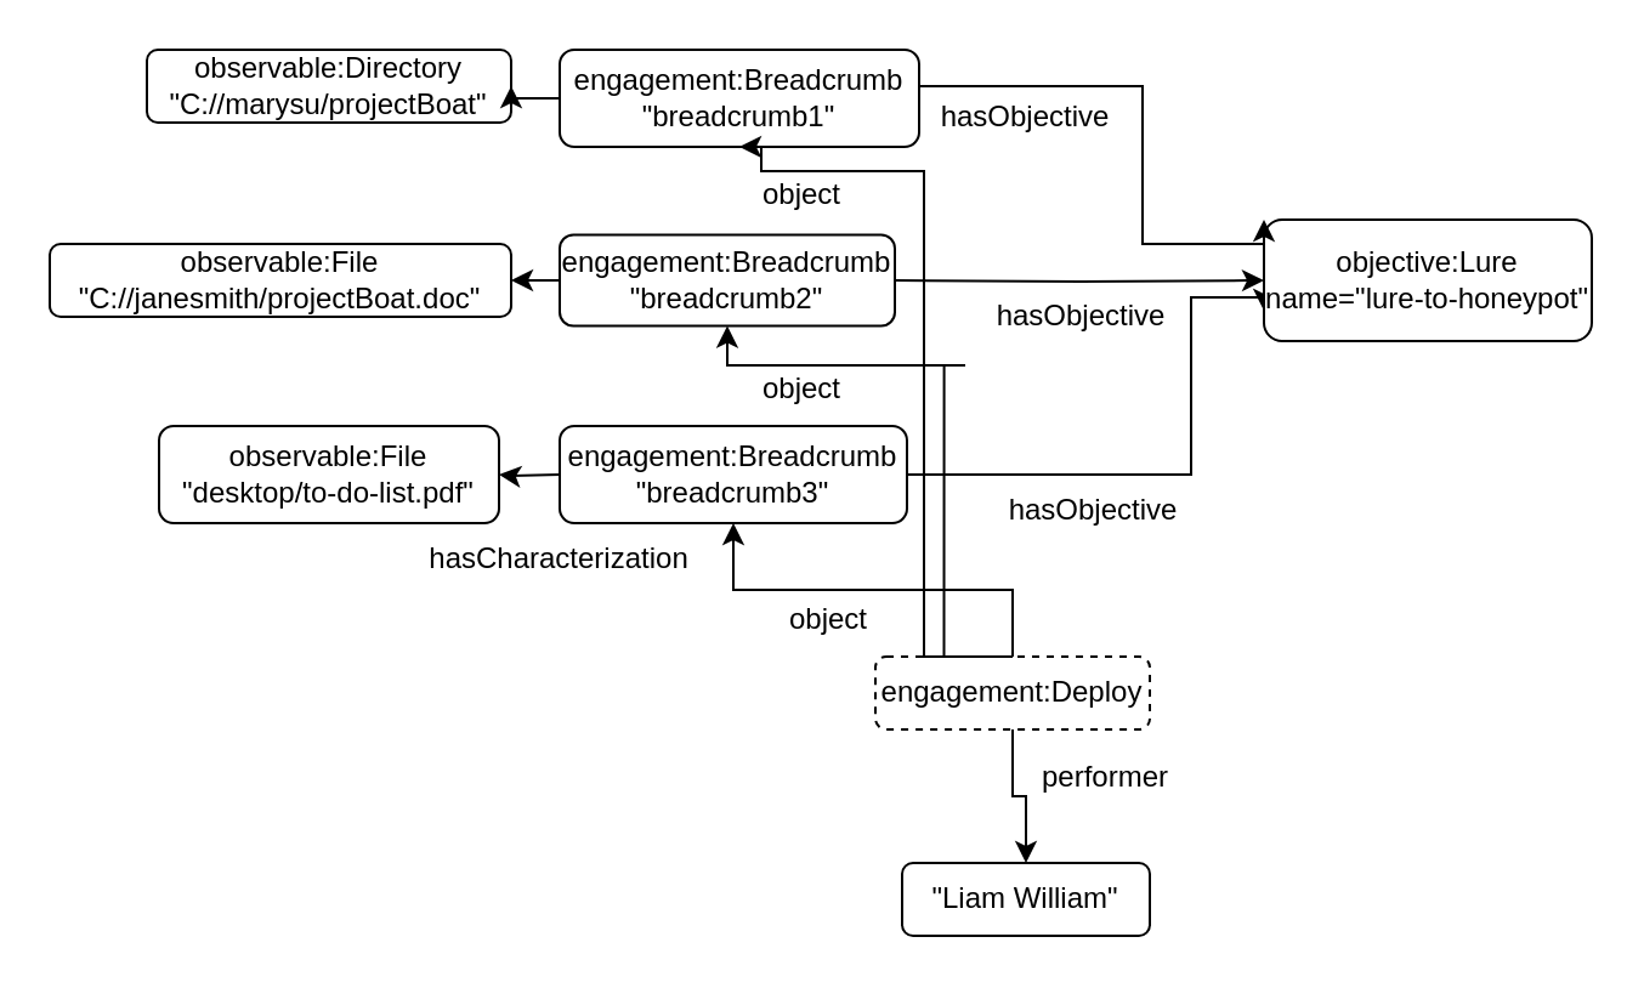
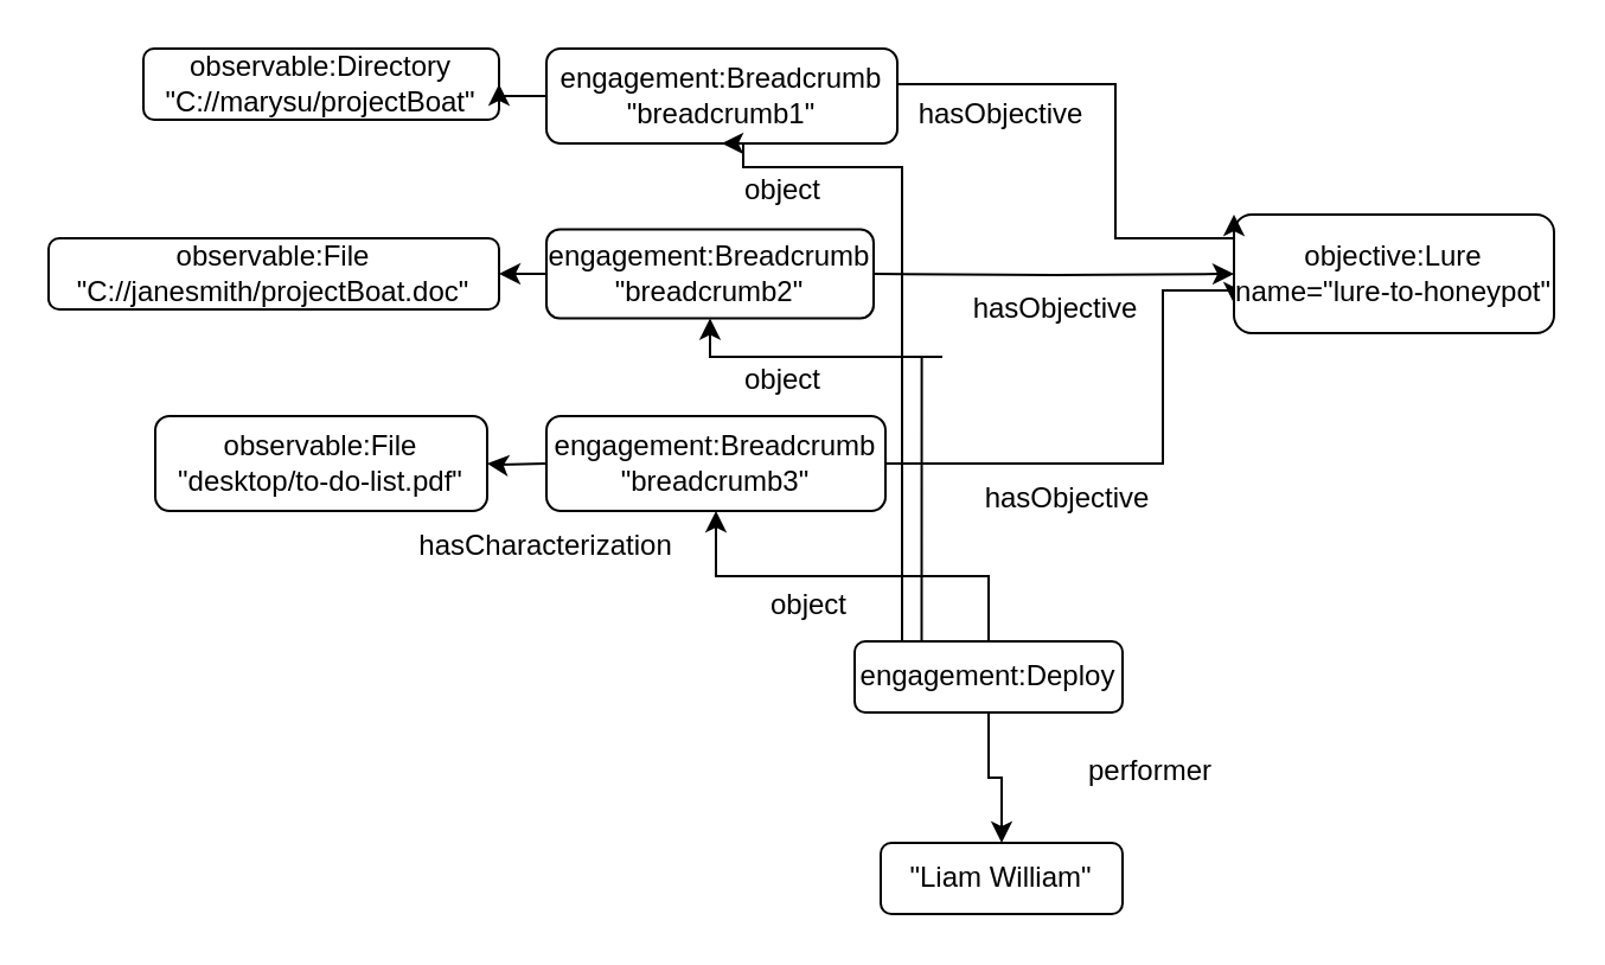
- <mxCell id="21" value="engagement:Deploy" style="rounded=1;whiteSpace=wrap;html=1;dashed=1;" parent="1" vertex="1"><mxGeometry x="360" y="270" width="113" height="30" as="geometry" /></mxCell>
+ <mxCell id="21" value="engagement:Deploy" style="rounded=1;whiteSpace=wrap;html=1;" parent="1" vertex="1"><mxGeometry x="360" y="270" width="113" height="30" as="geometry" /></mxCell>
- <mxCell id="23" value="performer" style="text;html=1;strokeColor=none;fillColor=none;align=center;verticalAlign=middle;whiteSpace=wrap;rounded=0;" parent="1" vertex="1"><mxGeometry x="425" y="305" width="60" height="30" as="geometry" /></mxCell>
+ <mxCell id="23" value="performer" style="text;html=1;strokeColor=none;fillColor=none;align=center;verticalAlign=middle;whiteSpace=wrap;rounded=0;" parent="1" vertex="1"><mxGeometry x="455" y="310" width="60" height="30" as="geometry" /></mxCell>
